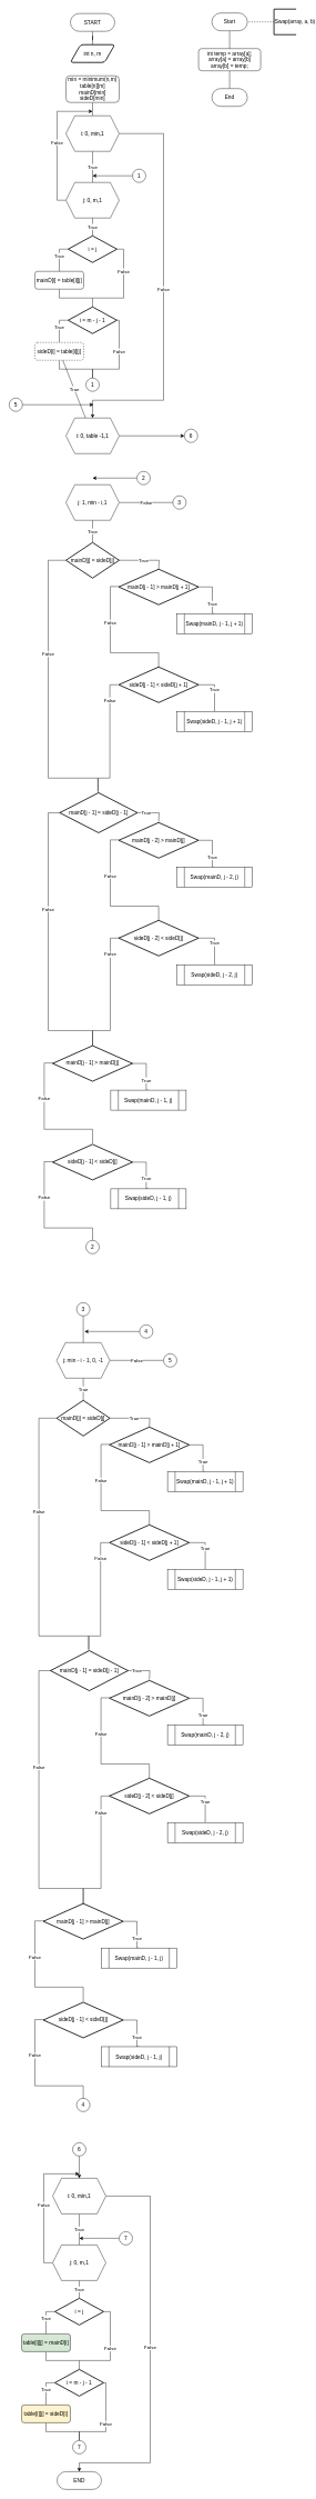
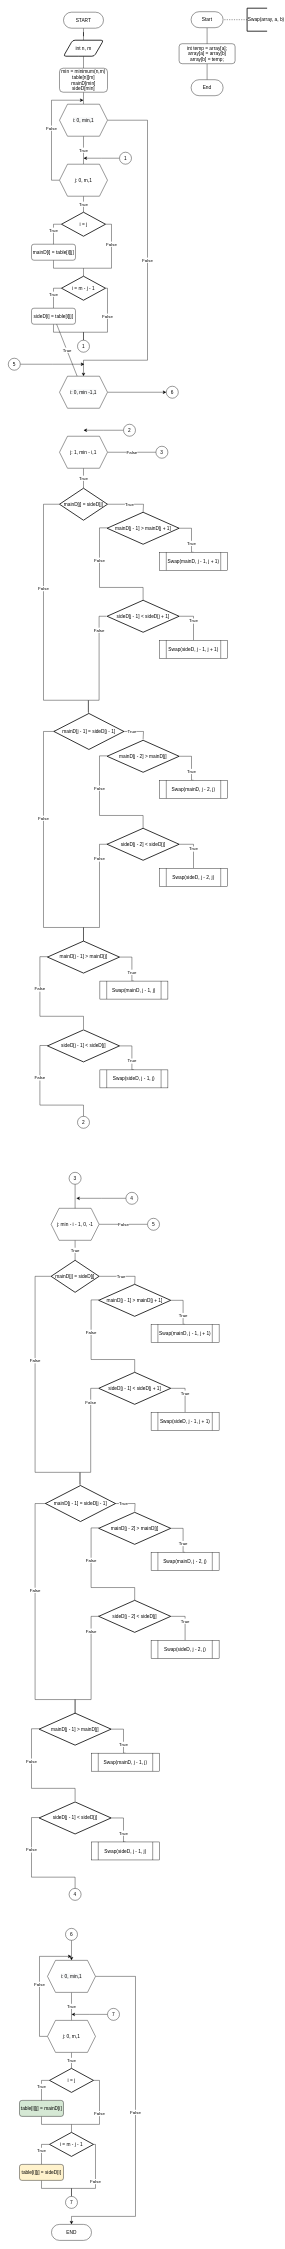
+ <mxCell id="4" value="" style="edgeStyle=none;rounded=0;orthogonalLoop=1;jettySize=auto;html=1;endArrow=none;endFill=0;elbow=vertical;" edge="1" parent="1" source="5" target="20"><mxGeometry relative="1" as="geometry" /></mxCell>
- <mxCell id="32" value="sideD[i] = table[i][j]" style="rounded=1;whiteSpace=wrap;html=1;dashed=1;" vertex="1" parent="1"><mxGeometry x="78" y="770" width="110" height="40" as="geometry" /></mxCell>
+ <mxCell id="32" value="sideD[i] = table[i][j]" style="rounded=1;whiteSpace=wrap;html=1;" vertex="1" parent="1"><mxGeometry x="78" y="770" width="110" height="40" as="geometry" /></mxCell>
- <mxCell id="59" value="&lt;span style=&quot;color: rgb(0 , 0 , 0) ; font-family: &amp;#34;helvetica&amp;#34; ; font-size: 12px ; font-style: normal ; font-weight: 400 ; letter-spacing: normal ; text-align: center ; text-indent: 0px ; text-transform: none ; word-spacing: 0px ; background-color: rgb(248 , 249 , 250) ; display: inline ; float: none&quot;&gt;i: 0, table -1,1&lt;/span&gt;" style="shape=hexagon;perimeter=hexagonPerimeter2;whiteSpace=wrap;html=1;fixedSize=1;" vertex="1" parent="1"><mxGeometry x="148" y="940" width="120" height="80" as="geometry" /></mxCell>
+ <mxCell id="59" value="&lt;span style=&quot;color: rgb(0 , 0 , 0) ; font-family: &amp;#34;helvetica&amp;#34; ; font-size: 12px ; font-style: normal ; font-weight: 400 ; letter-spacing: normal ; text-align: center ; text-indent: 0px ; text-transform: none ; word-spacing: 0px ; background-color: rgb(248 , 249 , 250) ; display: inline ; float: none&quot;&gt;i: 0, min -1,1&lt;/span&gt;" style="shape=hexagon;perimeter=hexagonPerimeter2;whiteSpace=wrap;html=1;fixedSize=1;" vertex="1" parent="1"><mxGeometry x="148" y="940" width="120" height="80" as="geometry" /></mxCell>
